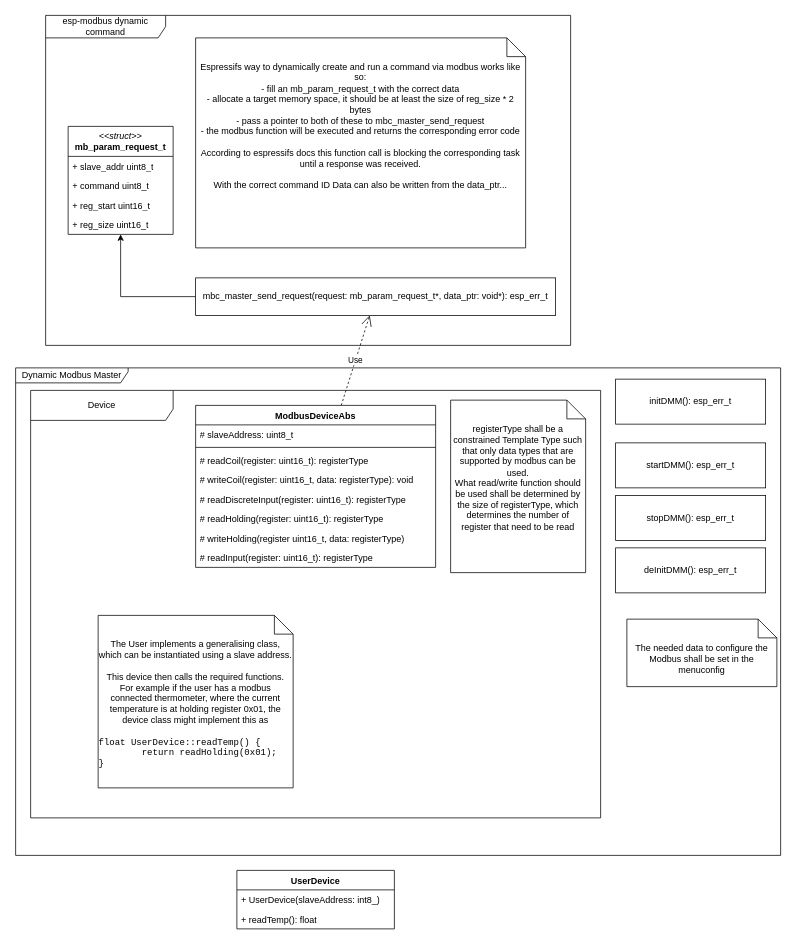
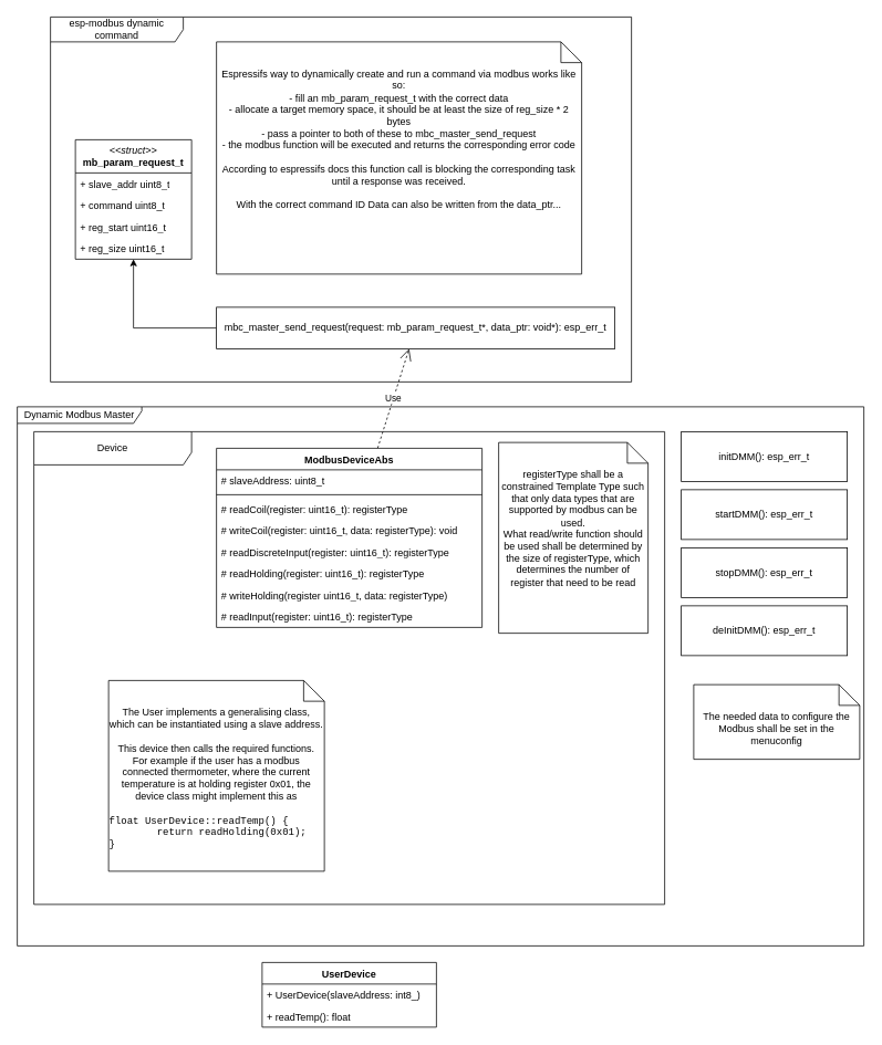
- <mxCell id="25" value="initDMM(): esp_err_t" style="html=1;whiteSpace=wrap;" parent="12" vertex="1"><mxGeometry x="800" y="15" width="200" height="60" as="geometry" /></mxCell>
+ <mxCell id="25" value="initDMM(): esp_err_t" style="html=1;whiteSpace=wrap;" parent="12" vertex="1"><mxGeometry x="800" y="30" width="200" height="60" as="geometry" /></mxCell>
